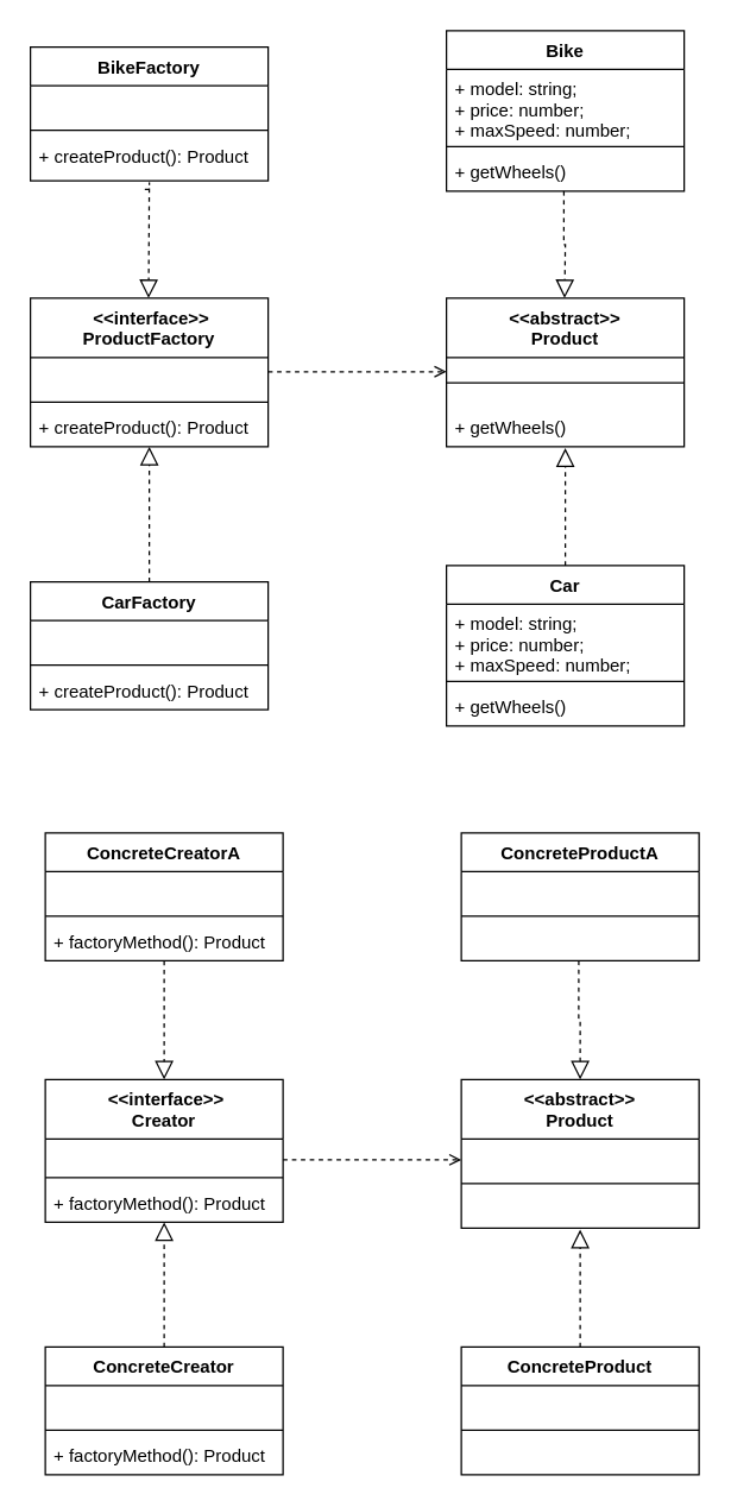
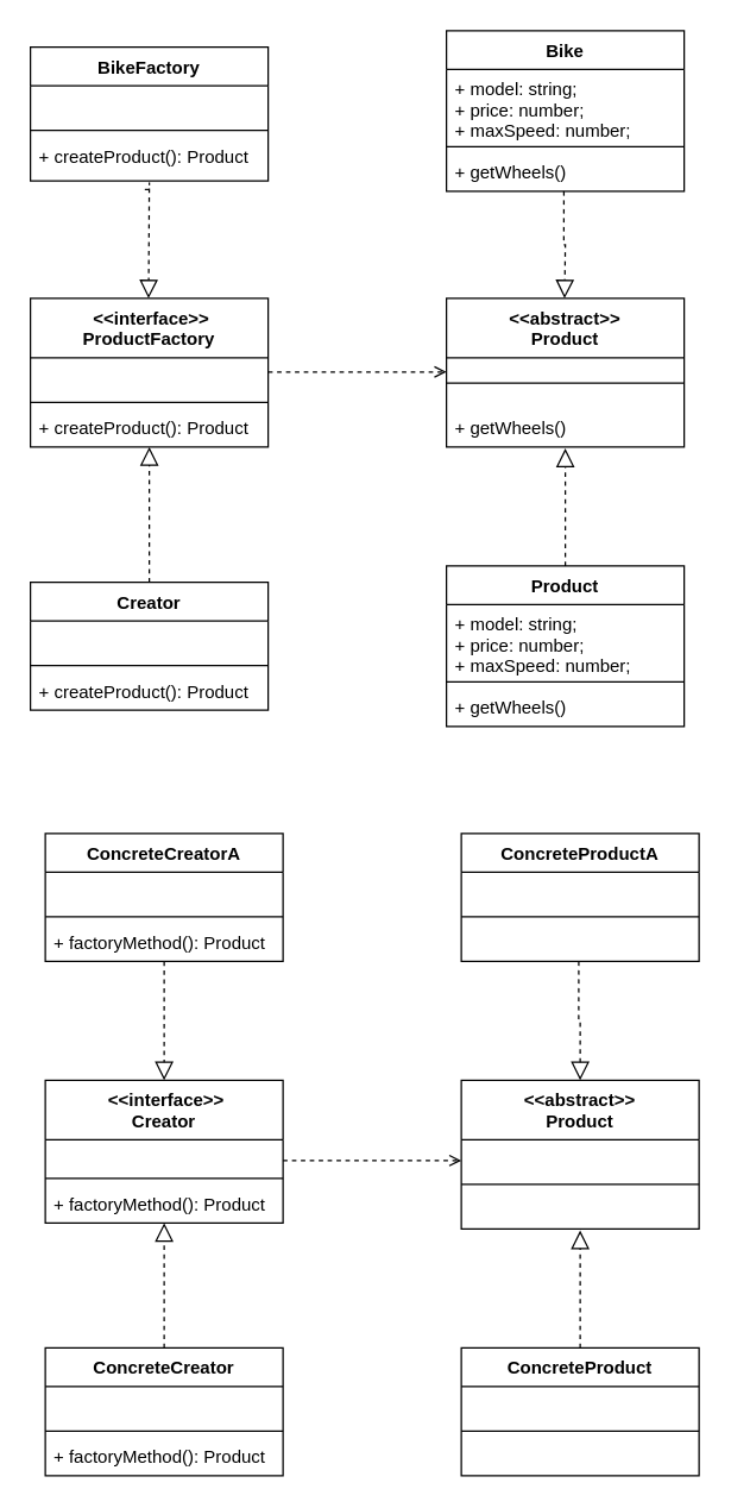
- <mxCell id="30" value="Car" style="swimlane;fontStyle=1;align=center;verticalAlign=top;childLayout=stackLayout;horizontal=1;startSize=26;horizontalStack=0;resizeParent=1;resizeParentMax=0;resizeLast=0;collapsible=1;marginBottom=0;" parent="1" vertex="1"><mxGeometry x="300" y="380" width="160" height="108" as="geometry"><mxRectangle x="260" y="710" width="80" height="26" as="alternateBounds" /></mxGeometry></mxCell>
+ <mxCell id="30" value="Product" style="swimlane;fontStyle=1;align=center;verticalAlign=top;childLayout=stackLayout;horizontal=1;startSize=26;horizontalStack=0;resizeParent=1;resizeParentMax=0;resizeLast=0;collapsible=1;marginBottom=0;" parent="1" vertex="1"><mxGeometry x="300" y="380" width="160" height="108" as="geometry"><mxRectangle x="260" y="710" width="80" height="26" as="alternateBounds" /></mxGeometry></mxCell>
- <mxCell id="35" value="CarFactory" style="swimlane;fontStyle=1;align=center;verticalAlign=top;childLayout=stackLayout;horizontal=1;startSize=26;horizontalStack=0;resizeParent=1;resizeParentMax=0;resizeLast=0;collapsible=1;marginBottom=0;" parent="1" vertex="1"><mxGeometry x="20" y="391" width="160" height="86" as="geometry"><mxRectangle x="260" y="710" width="80" height="26" as="alternateBounds" /></mxGeometry></mxCell>
+ <mxCell id="35" value="Creator" style="swimlane;fontStyle=1;align=center;verticalAlign=top;childLayout=stackLayout;horizontal=1;startSize=26;horizontalStack=0;resizeParent=1;resizeParentMax=0;resizeLast=0;collapsible=1;marginBottom=0;" parent="1" vertex="1"><mxGeometry x="20" y="391" width="160" height="86" as="geometry"><mxRectangle x="260" y="710" width="80" height="26" as="alternateBounds" /></mxGeometry></mxCell>
